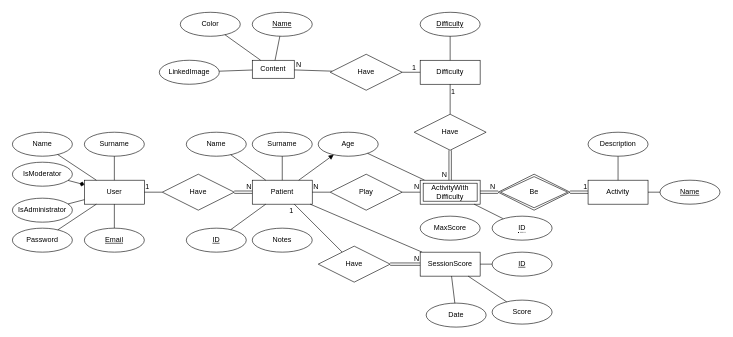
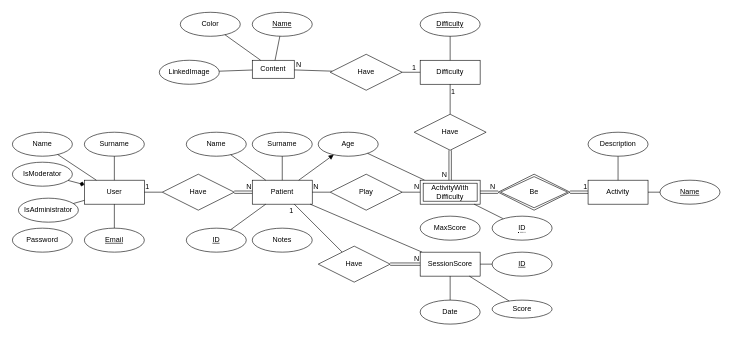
- <mxCell id="18" value="IsAdministrator" style="ellipse;whiteSpace=wrap;html=1;align=center;" vertex="1" parent="1"><mxGeometry x="20" y="330" width="100" height="40" as="geometry" /></mxCell>
+ <mxCell id="18" value="IsAdministrator" style="ellipse;whiteSpace=wrap;html=1;align=center;" vertex="1" parent="1"><mxGeometry x="30" y="330" width="100" height="40" as="geometry" /></mxCell>
- <mxCell id="74" value="" style="endArrow=none;html=1;rounded=0;" edge="1" parent="1" source="10" target="73"><mxGeometry relative="1" as="geometry"><mxPoint x="210" y="310" as="sourcePoint" /><mxPoint x="370" y="310" as="targetPoint" /></mxGeometry></mxCell>
- <mxCell id="49" value="Score" style="ellipse;whiteSpace=wrap;html=1;align=center;" vertex="1" parent="1"><mxGeometry x="820" y="500" width="100" height="40" as="geometry" /></mxCell>
+ <mxCell id="49" value="Score" style="ellipse;whiteSpace=wrap;html=1;align=center;" vertex="1" parent="1"><mxGeometry x="820" y="500" width="100" height="30" as="geometry" /></mxCell>
- <mxCell id="50" value="Date" style="ellipse;whiteSpace=wrap;html=1;align=center;" vertex="1" parent="1"><mxGeometry x="710" y="505" width="100" height="40" as="geometry" /></mxCell>
+ <mxCell id="50" value="Date" style="ellipse;whiteSpace=wrap;html=1;align=center;" vertex="1" parent="1"><mxGeometry x="700" y="500" width="100" height="40" as="geometry" /></mxCell>
